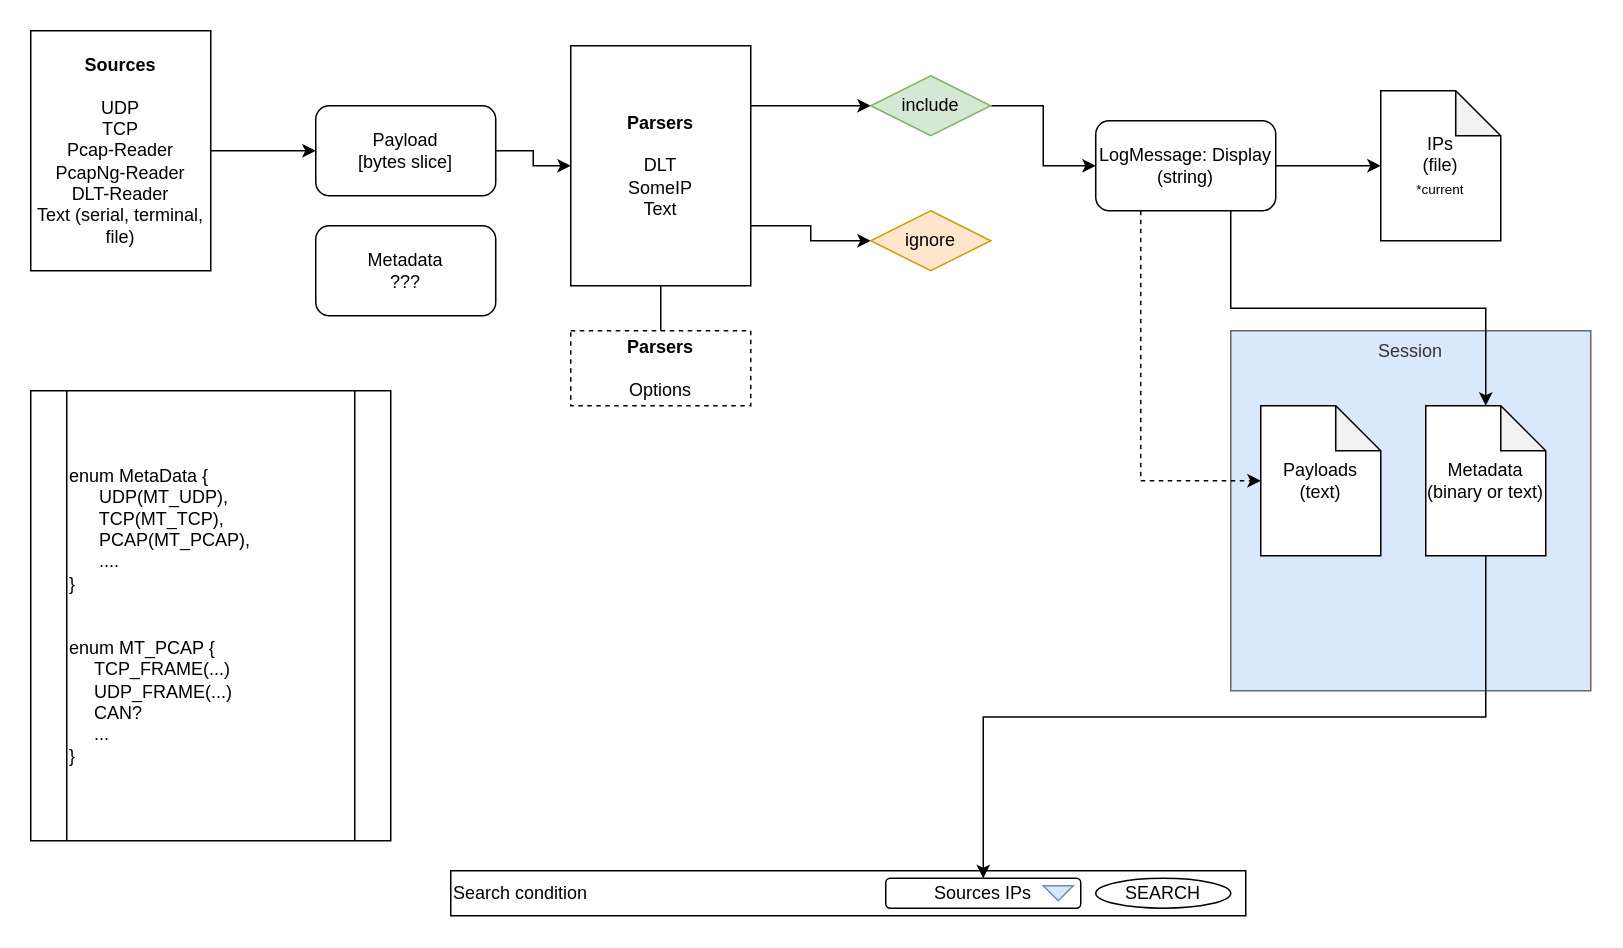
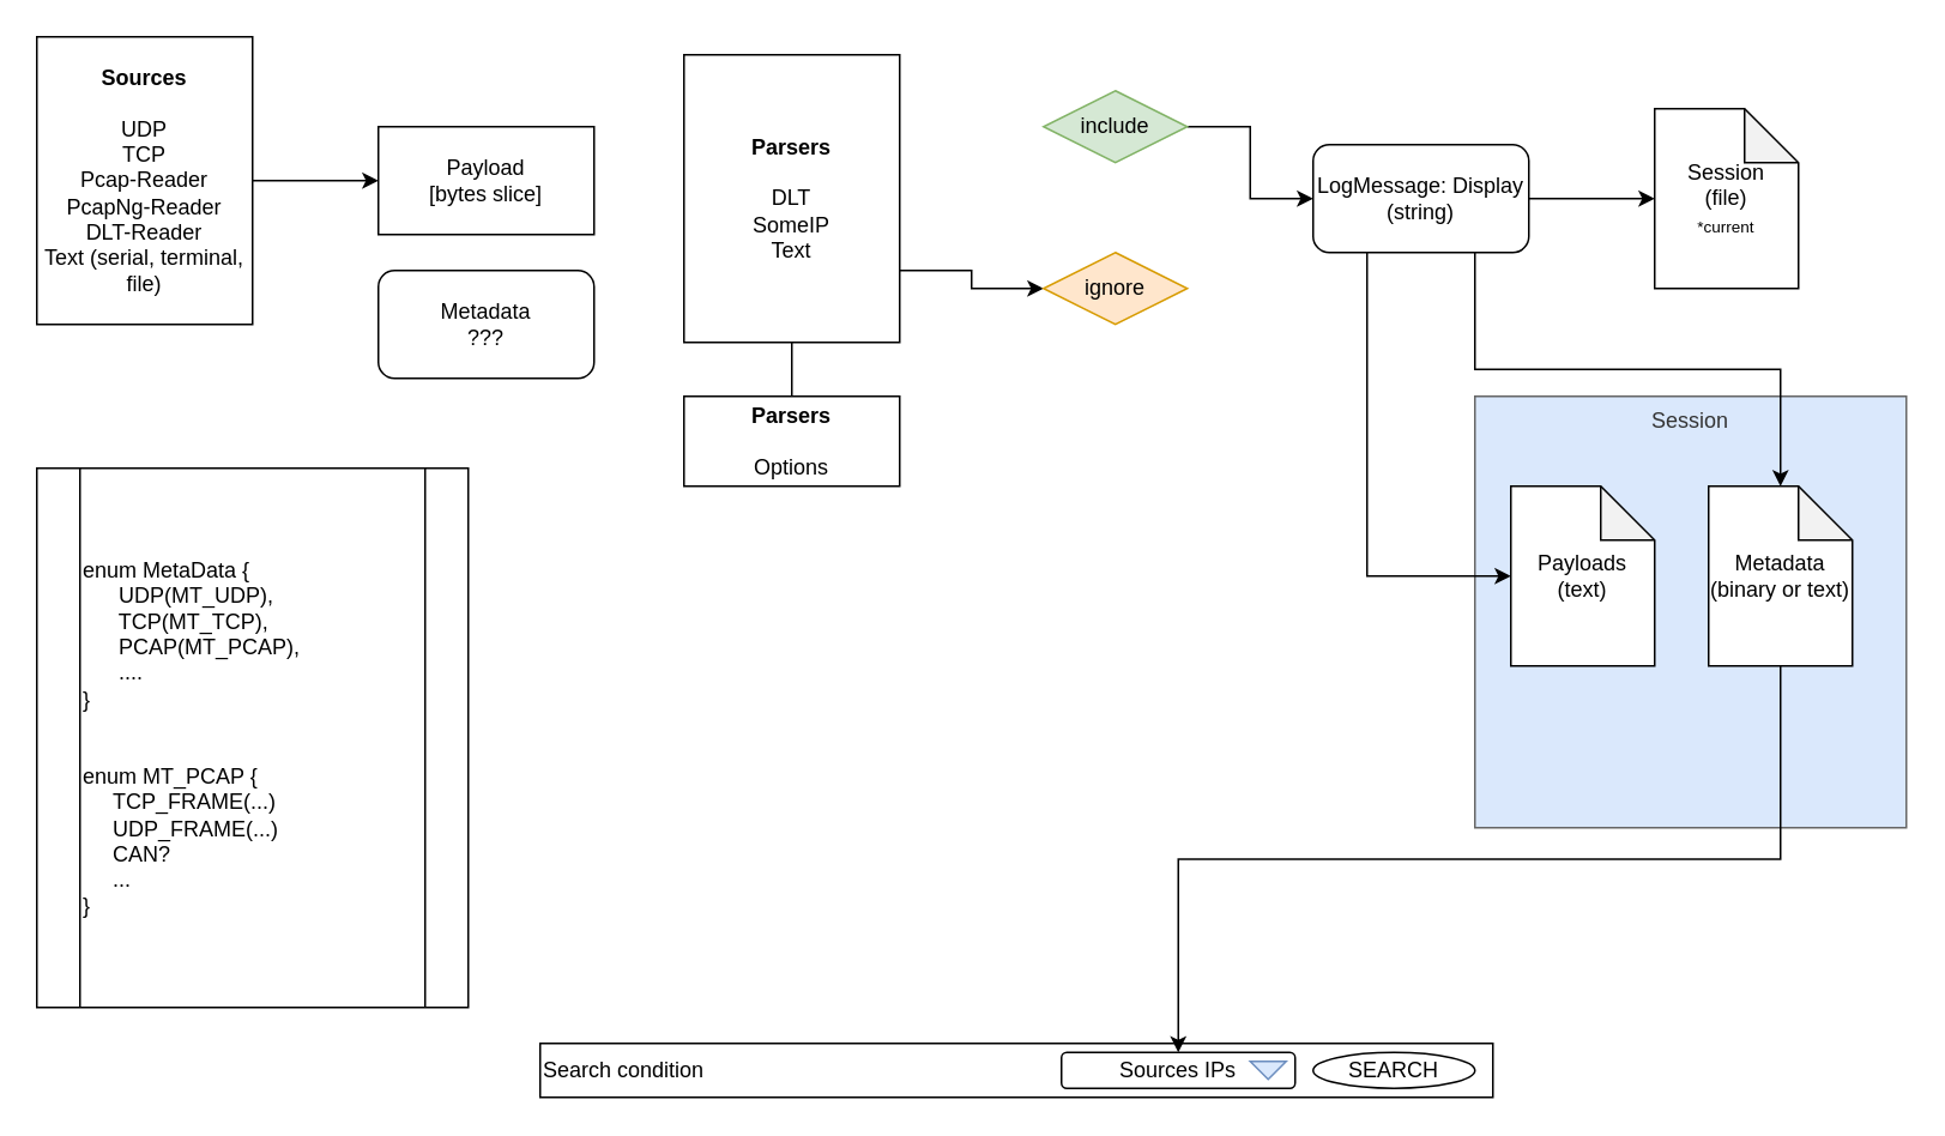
- <mxCell id="6" style="edgeStyle=orthogonalEdgeStyle;rounded=0;orthogonalLoop=1;jettySize=auto;html=1;exitX=1;exitY=0.25;exitDx=0;exitDy=0;entryX=0;entryY=0.5;entryDx=0;entryDy=0;" edge="1" parent="1" source="8" target="16"><mxGeometry relative="1" as="geometry" /></mxCell>
- <mxCell id="9" value="Payload&lt;br&gt;[bytes slice]" style="rounded=1;whiteSpace=wrap;html=1;" vertex="1" parent="1"><mxGeometry x="210" y="70" width="120" height="60" as="geometry" /></mxCell>
+ <mxCell id="9" value="Payload&lt;br&gt;[bytes slice]" style="whiteSpace=wrap;html=1;rounded=0;" vertex="1" parent="1"><mxGeometry x="210" y="70" width="120" height="60" as="geometry" /></mxCell>
- <mxCell id="10" style="edgeStyle=orthogonalEdgeStyle;rounded=0;orthogonalLoop=1;jettySize=auto;html=1;exitX=1;exitY=0.5;exitDx=0;exitDy=0;entryX=0;entryY=0.5;entryDx=0;entryDy=0;" edge="1" parent="1" source="9" target="8"><mxGeometry relative="1" as="geometry" /></mxCell>
- <mxCell id="18" value="IPs&lt;br&gt;(file)&lt;br&gt;&lt;font style=&quot;font-size: 9px;&quot;&gt;*current&lt;/font&gt;" style="shape=note;whiteSpace=wrap;html=1;backgroundOutline=1;darkOpacity=0.05;" vertex="1" parent="1"><mxGeometry x="920" y="60" width="80" height="100" as="geometry" /></mxCell>
+ <mxCell id="18" value="Session&lt;br&gt;(file)&lt;br&gt;&lt;font style=&quot;font-size: 9px;&quot;&gt;*current&lt;/font&gt;" style="shape=note;whiteSpace=wrap;html=1;backgroundOutline=1;darkOpacity=0.05;" vertex="1" parent="1"><mxGeometry x="920" y="60" width="80" height="100" as="geometry" /></mxCell>
- <mxCell id="14" value="&lt;b&gt;Parsers&lt;br&gt;&lt;br&gt;&lt;/b&gt;Options" style="rounded=0;whiteSpace=wrap;html=1;dashed=1;" vertex="1" parent="1"><mxGeometry x="380" y="220" width="120" height="50" as="geometry" /></mxCell>
+ <mxCell id="14" value="&lt;b&gt;Parsers&lt;br&gt;&lt;br&gt;&lt;/b&gt;Options" style="rounded=0;whiteSpace=wrap;html=1;" vertex="1" parent="1"><mxGeometry x="380" y="220" width="120" height="50" as="geometry" /></mxCell>
- <mxCell id="25" style="edgeStyle=orthogonalEdgeStyle;rounded=0;orthogonalLoop=1;jettySize=auto;html=1;exitX=0.25;exitY=1;exitDx=0;exitDy=0;entryX=0;entryY=0.5;entryDx=0;entryDy=0;entryPerimeter=0;dashed=1;" edge="1" parent="1" source="20" target="22"><mxGeometry relative="1" as="geometry" /></mxCell>
+ <mxCell id="25" style="edgeStyle=orthogonalEdgeStyle;rounded=0;orthogonalLoop=1;jettySize=auto;html=1;exitX=0.25;exitY=1;exitDx=0;exitDy=0;entryX=0;entryY=0.5;entryDx=0;entryDy=0;entryPerimeter=0;" edge="1" parent="1" source="20" target="22"><mxGeometry relative="1" as="geometry" /></mxCell>
